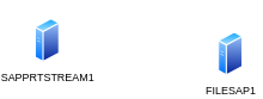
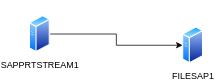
+ <mxCell id="2" value="" style="edgeStyle=orthogonalEdgeStyle;rounded=0;orthogonalLoop=1;jettySize=auto;html=1;entryX=0;entryY=0.5;entryDx=0;entryDy=0;" edge="1" parent="1" source="3" target="4"><mxGeometry relative="1" as="geometry"><mxPoint x="105" y="25" as="targetPoint" /></mxGeometry></mxCell>
